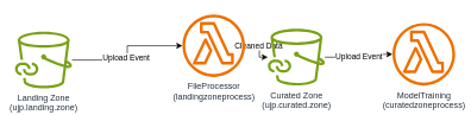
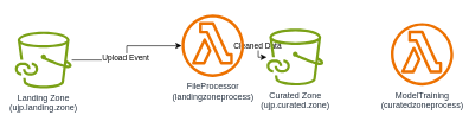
- <mxCell id="8" style="edgeStyle=orthogonalEdgeStyle;rounded=0;orthogonalLoop=1;jettySize=auto;html=1;" parent="1" source="10" target="11" edge="1"><mxGeometry relative="1" as="geometry" /></mxCell>
- <mxCell id="9" value="Upload Event" style="edgeLabel;html=1;align=center;verticalAlign=middle;resizable=0;points=[];" parent="8" vertex="1" connectable="0"><mxGeometry x="-0.049" y="1" relative="1" as="geometry"><mxPoint as="offset" /></mxGeometry></mxCell>
